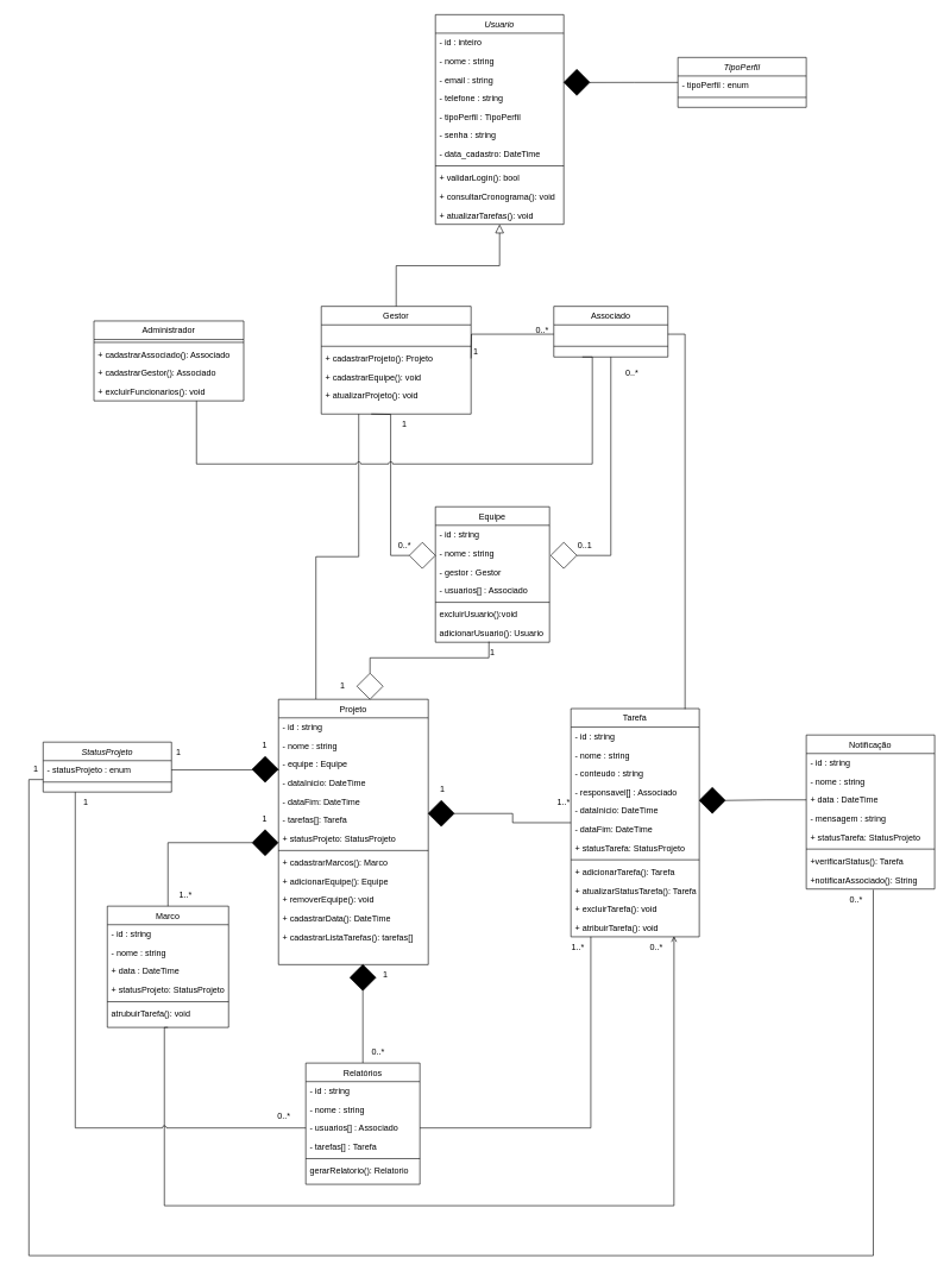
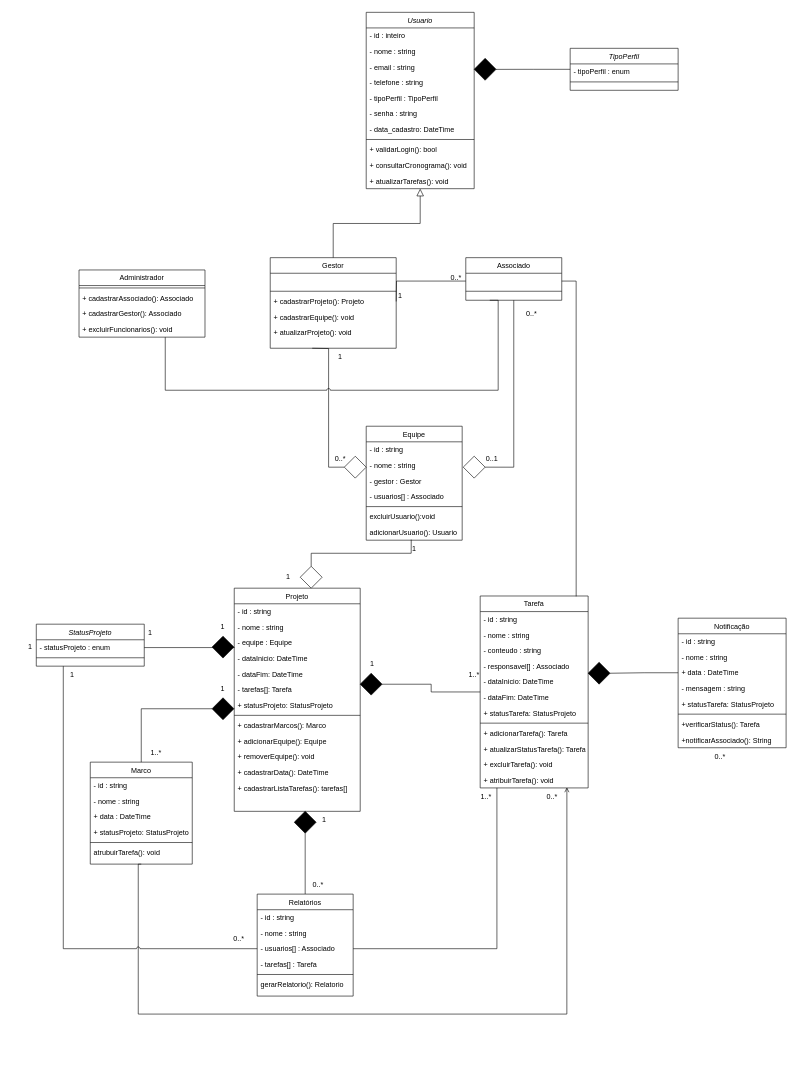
- <mxCell id="15" style="edgeStyle=orthogonalEdgeStyle;rounded=0;orthogonalLoop=1;jettySize=auto;html=1;exitX=0.25;exitY=1;exitDx=0;exitDy=0;entryX=0.25;entryY=0;entryDx=0;entryDy=0;endArrow=none;endFill=0;" edge="1" parent="1" source="16" target="26"><mxGeometry relative="1" as="geometry" /></mxCell>
- <mxCell id="126" style="edgeStyle=orthogonalEdgeStyle;rounded=0;orthogonalLoop=1;jettySize=auto;html=1;exitX=0;exitY=0.75;exitDx=0;exitDy=0;endArrow=none;endFill=0;entryX=0.522;entryY=1.038;entryDx=0;entryDy=0;entryPerimeter=0;" edge="1" parent="1" source="128" target="123"><mxGeometry relative="1" as="geometry"><mxPoint x="630" y="1820" as="targetPoint" /><Array as="points"><mxPoint x="40" y="1092" /><mxPoint x="40" y="1760" /><mxPoint x="1224" y="1760" /></Array></mxGeometry></mxCell>
